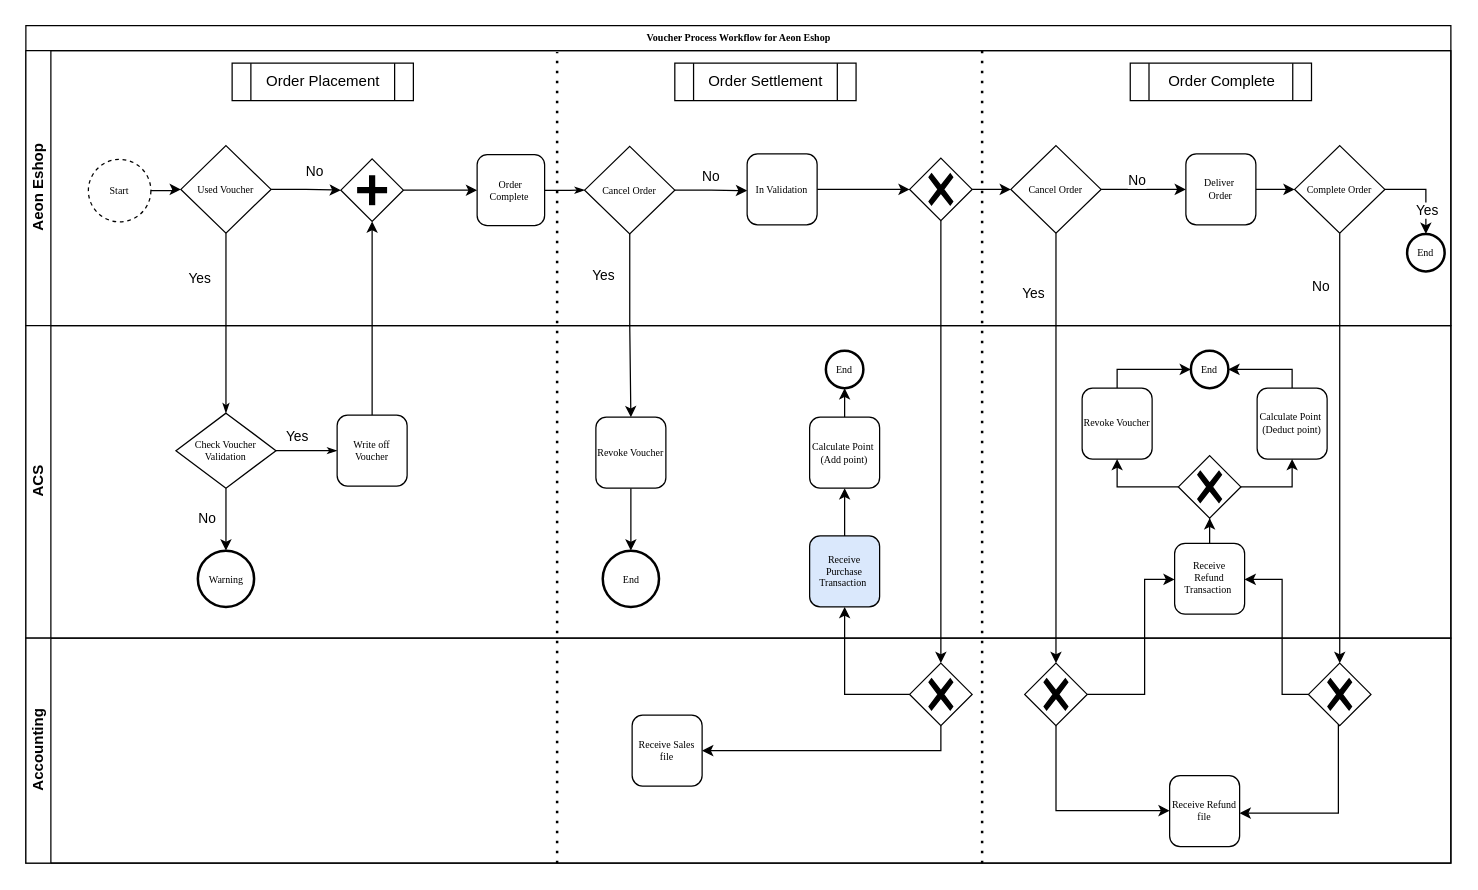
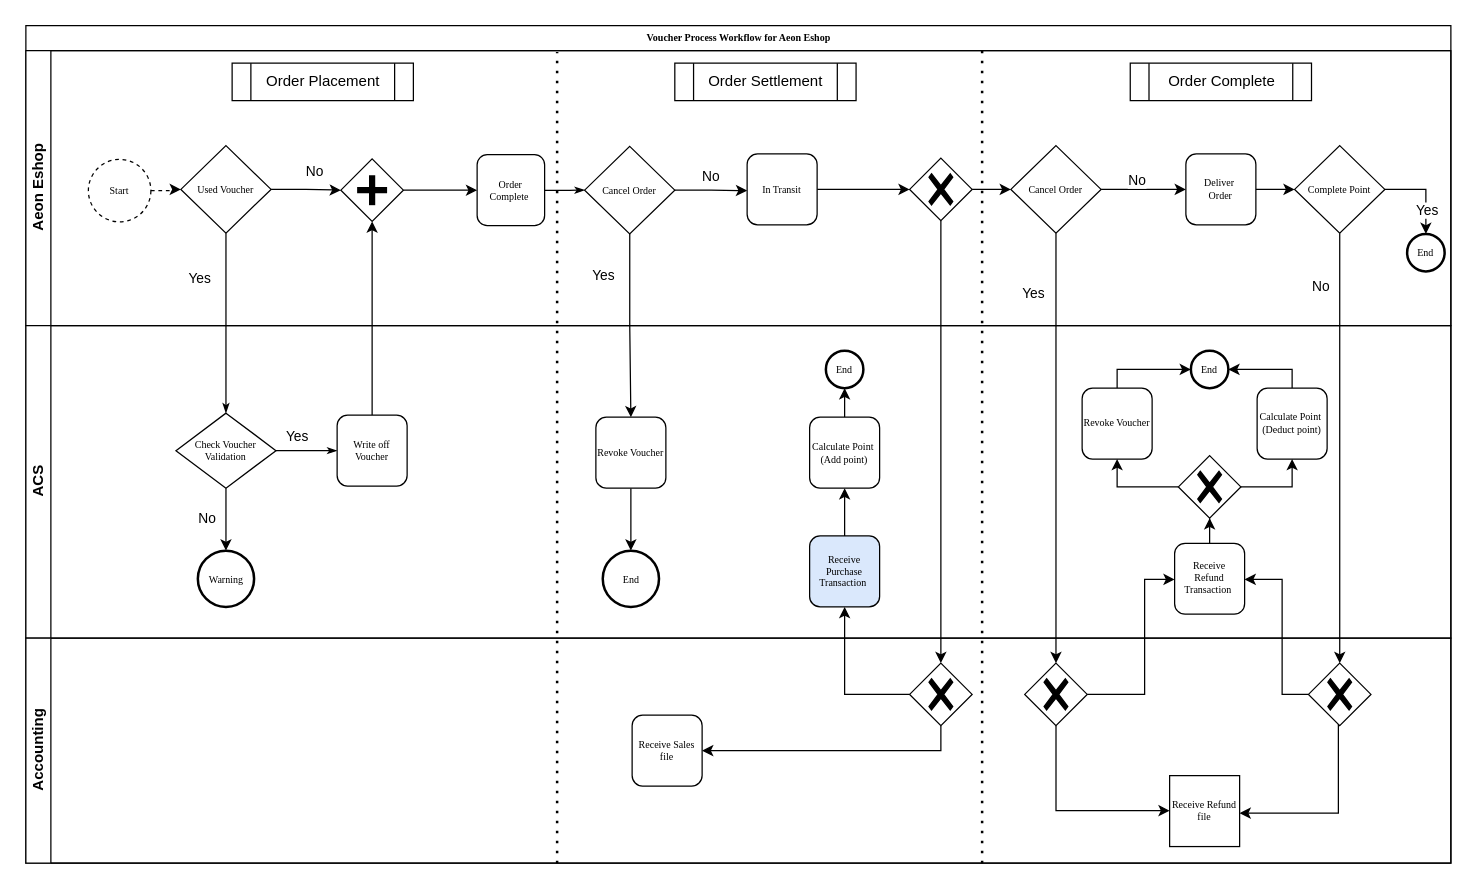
- <mxCell id="17" value="In Validation" style="rounded=1;whiteSpace=wrap;html=1;shadow=0;labelBackgroundColor=none;strokeWidth=1;fontFamily=Verdana;fontSize=8;align=center;" vertex="1" parent="3"><mxGeometry x="577" y="82.63" width="56" height="56.75" as="geometry" /></mxCell>
+ <mxCell id="17" value="In Transit" style="rounded=1;whiteSpace=wrap;html=1;shadow=0;labelBackgroundColor=none;strokeWidth=1;fontFamily=Verdana;fontSize=8;align=center;" vertex="1" parent="3"><mxGeometry x="577" y="82.63" width="56" height="56.75" as="geometry" /></mxCell>
- <mxCell id="25" value="Complete Order" style="strokeWidth=1;html=1;shape=mxgraph.flowchart.decision;whiteSpace=wrap;rounded=1;shadow=0;labelBackgroundColor=none;fontFamily=Verdana;fontSize=8;align=center;" vertex="1" parent="3"><mxGeometry x="1015" y="76" width="72.15" height="70" as="geometry" /></mxCell>
+ <mxCell id="25" value="Complete Point" style="strokeWidth=1;html=1;shape=mxgraph.flowchart.decision;whiteSpace=wrap;rounded=1;shadow=0;labelBackgroundColor=none;fontFamily=Verdana;fontSize=8;align=center;" vertex="1" parent="3"><mxGeometry x="1015" y="76" width="72.15" height="70" as="geometry" /></mxCell>
- <mxCell id="4" value="" style="edgeStyle=orthogonalEdgeStyle;rounded=0;orthogonalLoop=1;jettySize=auto;html=1;" edge="1" parent="3" source="5" target="10"><mxGeometry relative="1" as="geometry" /></mxCell>
+ <mxCell id="4" value="" style="edgeStyle=orthogonalEdgeStyle;rounded=0;orthogonalLoop=1;jettySize=auto;html=1;dashed=1;" edge="1" parent="3" source="5" target="10"><mxGeometry relative="1" as="geometry" /></mxCell>
- <mxCell id="75" value="Receive Refund file" style="rounded=1;whiteSpace=wrap;html=1;shadow=0;labelBackgroundColor=none;strokeWidth=1;fontFamily=Verdana;fontSize=8;align=center;" vertex="1" parent="69"><mxGeometry x="915" y="110" width="56" height="56.75" as="geometry" /></mxCell>
+ <mxCell id="75" value="Receive Refund file" style="whiteSpace=wrap;html=1;shadow=0;labelBackgroundColor=none;strokeWidth=1;fontFamily=Verdana;fontSize=8;align=center;rounded=0;" vertex="1" parent="69"><mxGeometry x="915" y="110" width="56" height="56.75" as="geometry" /></mxCell>
